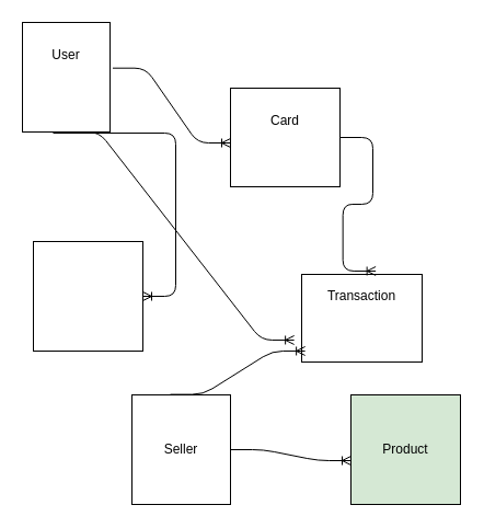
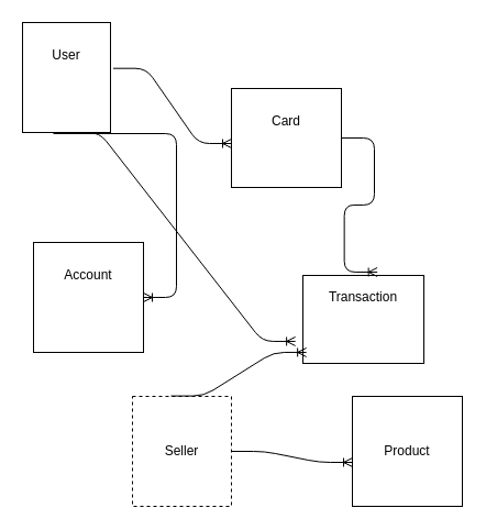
+ <mxCell id="9" value="Account" style="text;html=1;strokeColor=none;fillColor=none;align=center;verticalAlign=middle;whiteSpace=wrap;rounded=0;" parent="1" vertex="1"><mxGeometry x="60" y="240" width="40" height="20" as="geometry" /></mxCell>
- <mxCell id="17" value="Seller&lt;br&gt;" style="rounded=0;whiteSpace=wrap;html=1;" parent="1" vertex="1"><mxGeometry x="120" y="360" width="90" height="100" as="geometry" /></mxCell>
+ <mxCell id="17" value="Seller&lt;br&gt;" style="rounded=0;whiteSpace=wrap;html=1;dashed=1;" parent="1" vertex="1"><mxGeometry x="120" y="360" width="90" height="100" as="geometry" /></mxCell>
- <mxCell id="20" value="Product" style="rounded=0;whiteSpace=wrap;html=1;fillColor=#d5e8d4;" parent="1" vertex="1"><mxGeometry x="320" y="360" width="100" height="100" as="geometry" /></mxCell>
+ <mxCell id="20" value="Product" style="rounded=0;whiteSpace=wrap;html=1;" parent="1" vertex="1"><mxGeometry x="320" y="360" width="100" height="100" as="geometry" /></mxCell>
